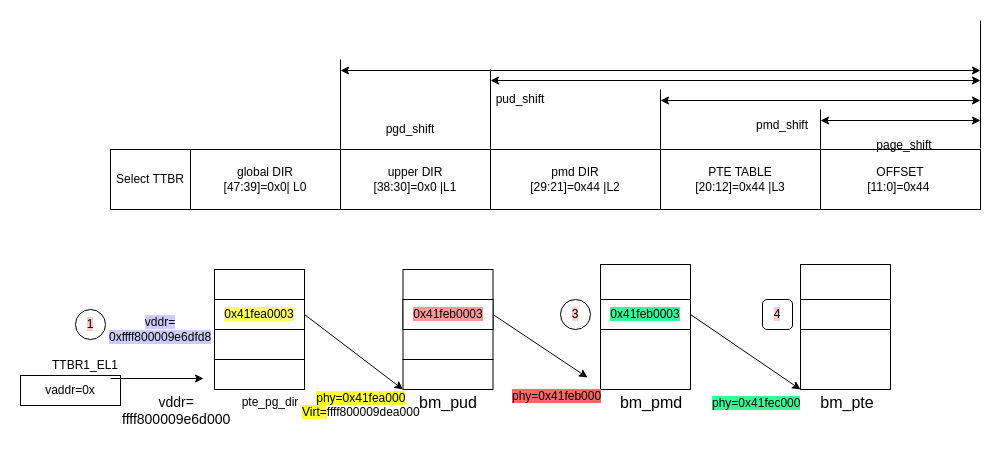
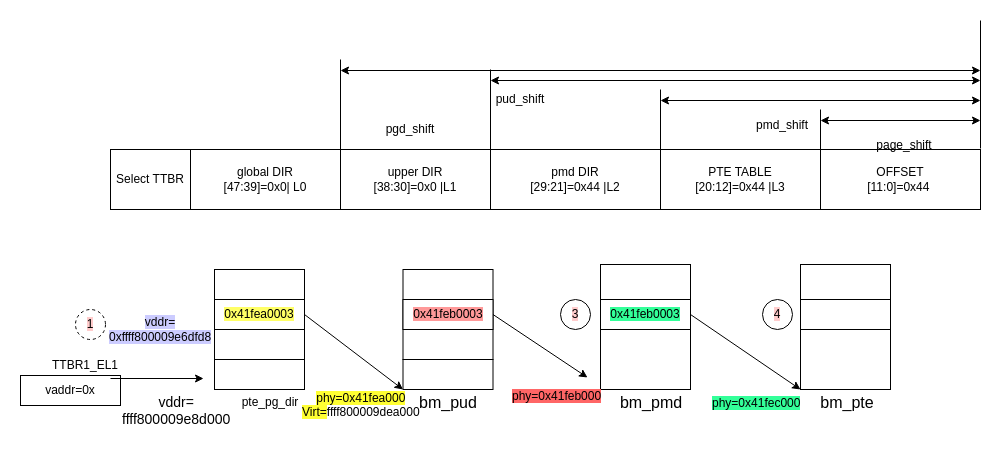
- <mxCell id="50" value="&lt;span style=&quot;background-color: rgb(255, 204, 204);&quot;&gt;4&lt;/span&gt;" style="whiteSpace=wrap;html=1;aspect=fixed;rounded=1;" diagramCategory="general" diagramName="circle" vertex="1" parent="1"><mxGeometry x="762" y="299" width="30" height="30" as="geometry" /></mxCell>
+ <mxCell id="50" value="&lt;span style=&quot;background-color: rgb(255, 204, 204);&quot;&gt;4&lt;/span&gt;" style="ellipse;whiteSpace=wrap;html=1;aspect=fixed;" diagramCategory="general" diagramName="circle" vertex="1" parent="1"><mxGeometry x="762" y="299" width="30" height="30" as="geometry" /></mxCell>
- <mxCell id="48" value="&lt;span style=&quot;background-color: rgb(255, 204, 204);&quot;&gt;1&lt;/span&gt;" style="ellipse;whiteSpace=wrap;html=1;aspect=fixed;" diagramCategory="general" diagramName="circle" vertex="1" parent="1"><mxGeometry x="75" y="309" width="30" height="30" as="geometry" /></mxCell>
+ <mxCell id="48" value="&lt;span style=&quot;background-color: rgb(255, 204, 204);&quot;&gt;1&lt;/span&gt;" style="ellipse;whiteSpace=wrap;html=1;aspect=fixed;dashed=1;" diagramCategory="general" diagramName="circle" vertex="1" parent="1"><mxGeometry x="75" y="309" width="30" height="30" as="geometry" /></mxCell>
- <mxCell id="6" value="&lt;div style=&quot;text-align: center; font-size: 14px;&quot;&gt;&lt;font face=&quot;helvetica&quot; style=&quot;font-size: 14px;&quot;&gt;vddr=&lt;/font&gt;&lt;/div&gt;&lt;div style=&quot;text-align: center; font-size: 14px;&quot;&gt;&lt;span style=&quot;background-color: initial;&quot;&gt;&lt;font face=&quot;helvetica&quot; style=&quot;font-size: 14px;&quot;&gt;ffff800009e6d000&lt;/font&gt;&lt;/span&gt;&lt;/div&gt;&lt;div style=&quot;text-align: center&quot;&gt;&lt;/div&gt;" style="text;whiteSpace=wrap;html=1;" vertex="1" parent="1"><mxGeometry x="120" y="387" width="90" height="30" as="geometry" /></mxCell>
+ <mxCell id="6" value="&lt;div style=&quot;text-align: center; font-size: 14px;&quot;&gt;&lt;font face=&quot;helvetica&quot; style=&quot;font-size: 14px;&quot;&gt;vddr=&lt;/font&gt;&lt;/div&gt;&lt;div style=&quot;text-align: center; font-size: 14px;&quot;&gt;&lt;span style=&quot;background-color: initial;&quot;&gt;&lt;font face=&quot;helvetica&quot; style=&quot;font-size: 14px;&quot;&gt;ffff800009e8d000&lt;/font&gt;&lt;/span&gt;&lt;/div&gt;&lt;div style=&quot;text-align: center&quot;&gt;&lt;/div&gt;" style="text;whiteSpace=wrap;html=1;" vertex="1" parent="1"><mxGeometry x="120" y="387" width="90" height="30" as="geometry" /></mxCell>
